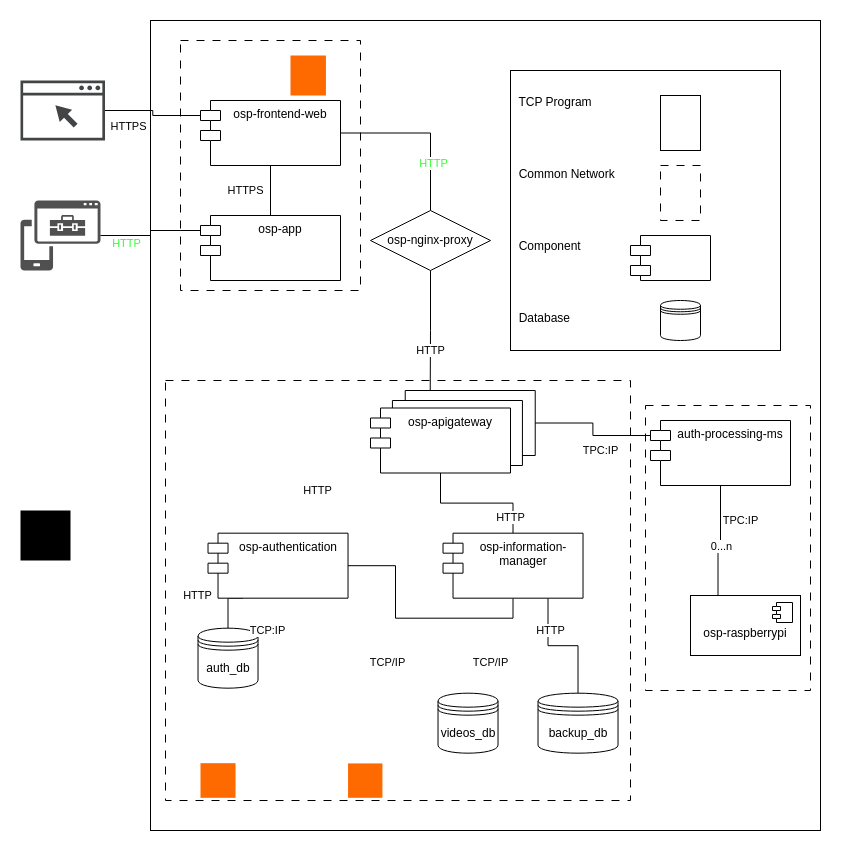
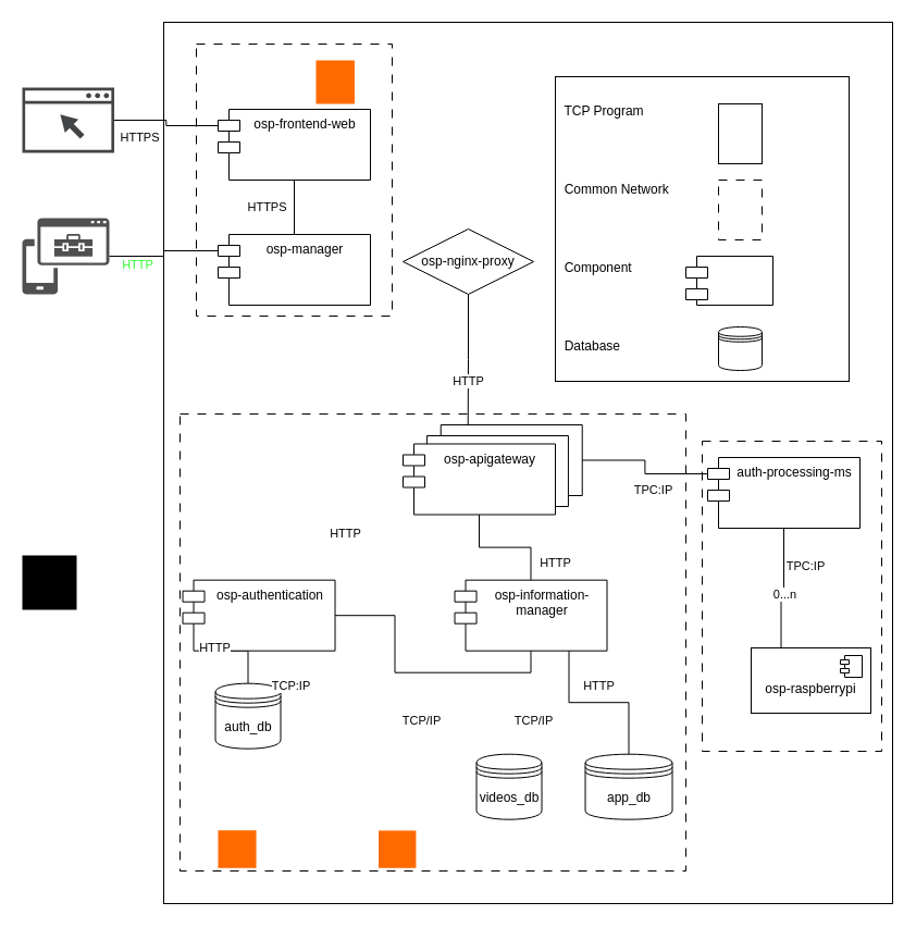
- <mxCell id="48" style="edgeStyle=orthogonalEdgeStyle;rounded=0;orthogonalLoop=1;jettySize=auto;html=1;entryX=1;entryY=0.5;entryDx=0;entryDy=0;exitX=0.5;exitY=0;exitDx=0;exitDy=0;endArrow=none;endFill=0;fontColor=light-dark(#33FF33,#EDEDED);" parent="1" source="50" target="11" edge="1"><mxGeometry relative="1" as="geometry" /></mxCell>
- <mxCell id="49" value="&lt;font style=&quot;color: rgb(51, 255, 51);&quot;&gt;HTTP&lt;/font&gt;" style="edgeLabel;html=1;align=center;verticalAlign=middle;resizable=0;points=[];fontColor=light-dark(#000000,#00FF00);" parent="48" vertex="1" connectable="0"><mxGeometry x="-0.43" y="-2" relative="1" as="geometry"><mxPoint as="offset" /></mxGeometry></mxCell>
- <mxCell id="12" value="osp-app" style="shape=module;align=left;spacingLeft=20;align=center;verticalAlign=top;whiteSpace=wrap;html=1;" parent="1" vertex="1"><mxGeometry x="200" y="215" width="140" height="65" as="geometry" /></mxCell>
+ <mxCell id="12" value="osp-manager" style="shape=module;align=left;spacingLeft=20;align=center;verticalAlign=top;whiteSpace=wrap;html=1;" parent="1" vertex="1"><mxGeometry x="200" y="215" width="140" height="65" as="geometry" /></mxCell>
- <mxCell id="24" value="osp-authentication" style="shape=module;align=left;spacingLeft=20;align=center;verticalAlign=top;whiteSpace=wrap;html=1;" parent="1" vertex="1"><mxGeometry x="207.53" y="532.68" width="140" height="65" as="geometry" /></mxCell>
+ <mxCell id="24" value="osp-authentication" style="shape=module;align=left;spacingLeft=20;align=center;verticalAlign=top;whiteSpace=wrap;html=1;" parent="1" vertex="1"><mxGeometry x="167.53" y="532.68" width="140" height="65" as="geometry" /></mxCell>
- <mxCell id="22" value="osp-information-manager" style="shape=module;align=left;spacingLeft=20;align=center;verticalAlign=top;whiteSpace=wrap;html=1;" parent="1" vertex="1"><mxGeometry x="442.53" y="532.68" width="140" height="65" as="geometry" /></mxCell>
+ <mxCell id="22" value="osp-information-manager" style="shape=module;align=left;spacingLeft=20;align=center;verticalAlign=top;whiteSpace=wrap;html=1;" parent="1" vertex="1"><mxGeometry x="417.53" y="532.68" width="140" height="65" as="geometry" /></mxCell>
- <mxCell id="34" value="backup_db" style="shape=datastore;whiteSpace=wrap;html=1;" parent="1" vertex="1"><mxGeometry x="537.53" y="692.68" width="80" height="60" as="geometry" /></mxCell>
+ <mxCell id="34" value="app_db" style="shape=datastore;whiteSpace=wrap;html=1;" parent="1" vertex="1"><mxGeometry x="537.53" y="692.68" width="80" height="60" as="geometry" /></mxCell>
